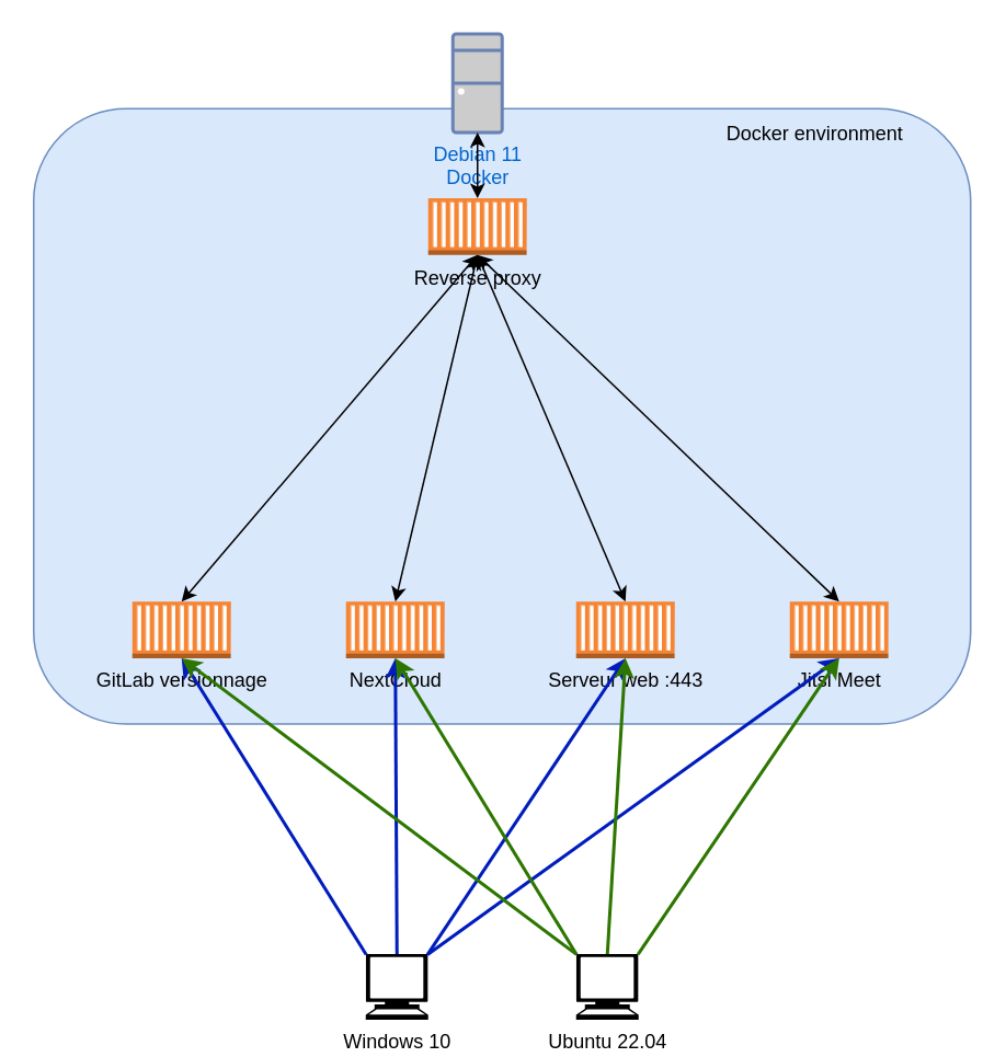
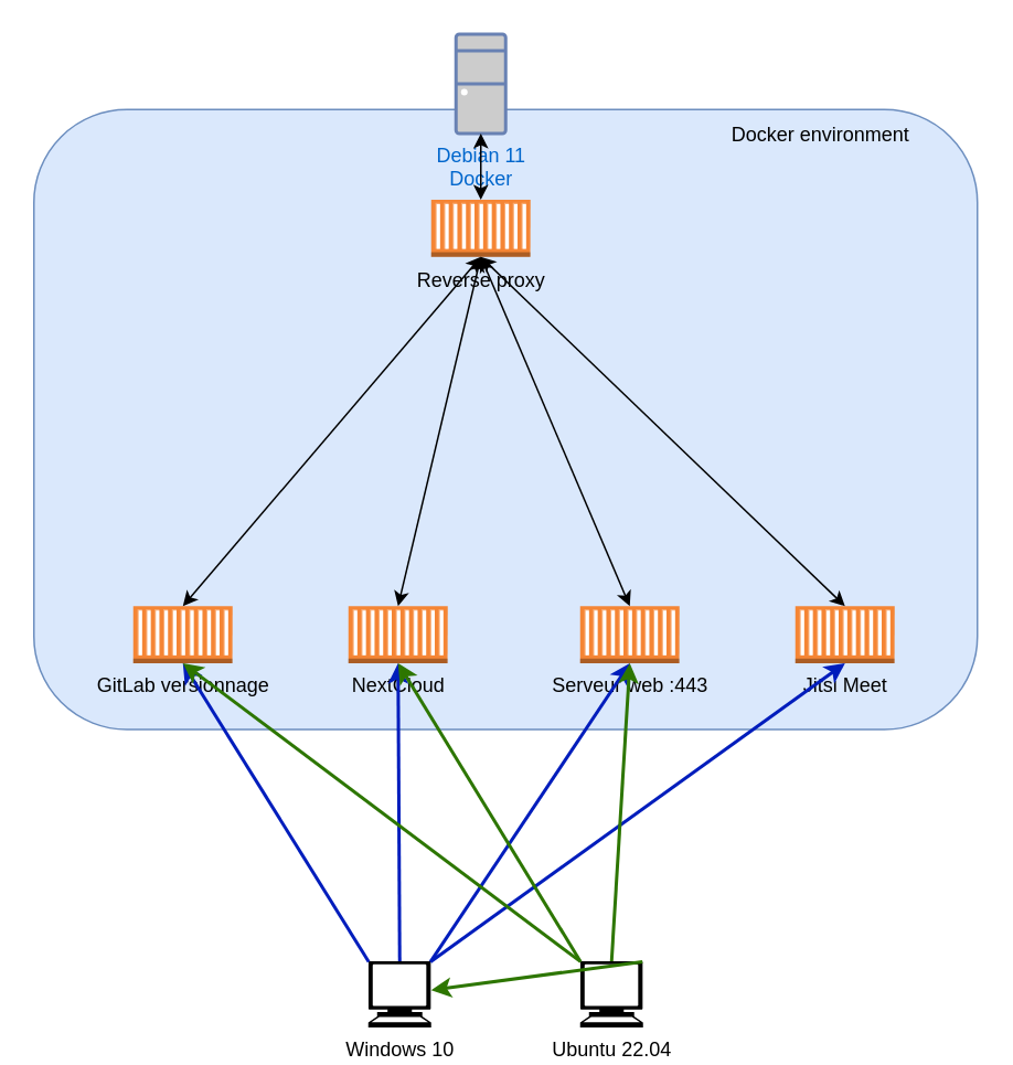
- <mxCell id="21" value="" style="endArrow=classic;html=1;rounded=0;fillColor=#60a917;strokeColor=#2D7600;strokeWidth=2;exitX=0.99;exitY=0.007;exitDx=0;exitDy=0;exitPerimeter=0;entryX=0.5;entryY=1;entryDx=0;entryDy=0;entryPerimeter=0;" edge="1" parent="1" source="5" target="6"><mxGeometry width="50" height="50" relative="1" as="geometry"><mxPoint x="540" y="510" as="sourcePoint" /><mxPoint x="590" y="460" as="targetPoint" /></mxGeometry></mxCell>
+ <mxCell id="21" value="" style="endArrow=classic;html=1;rounded=0;fillColor=#60a917;strokeColor=#2D7600;strokeWidth=2;exitX=0.99;exitY=0.007;exitDx=0;exitDy=0;exitPerimeter=0;" edge="1" parent="1" source="5" target="4"><mxGeometry width="50" height="50" relative="1" as="geometry"><mxPoint x="540" y="510" as="sourcePoint" /><mxPoint x="590" y="460" as="targetPoint" /></mxGeometry></mxCell>
